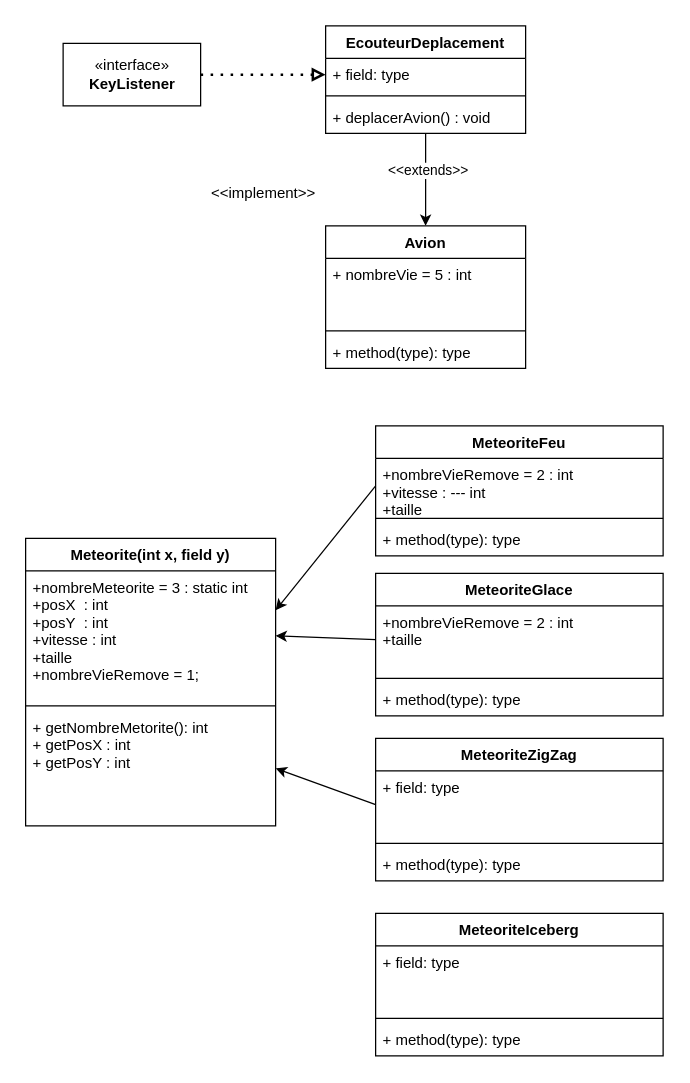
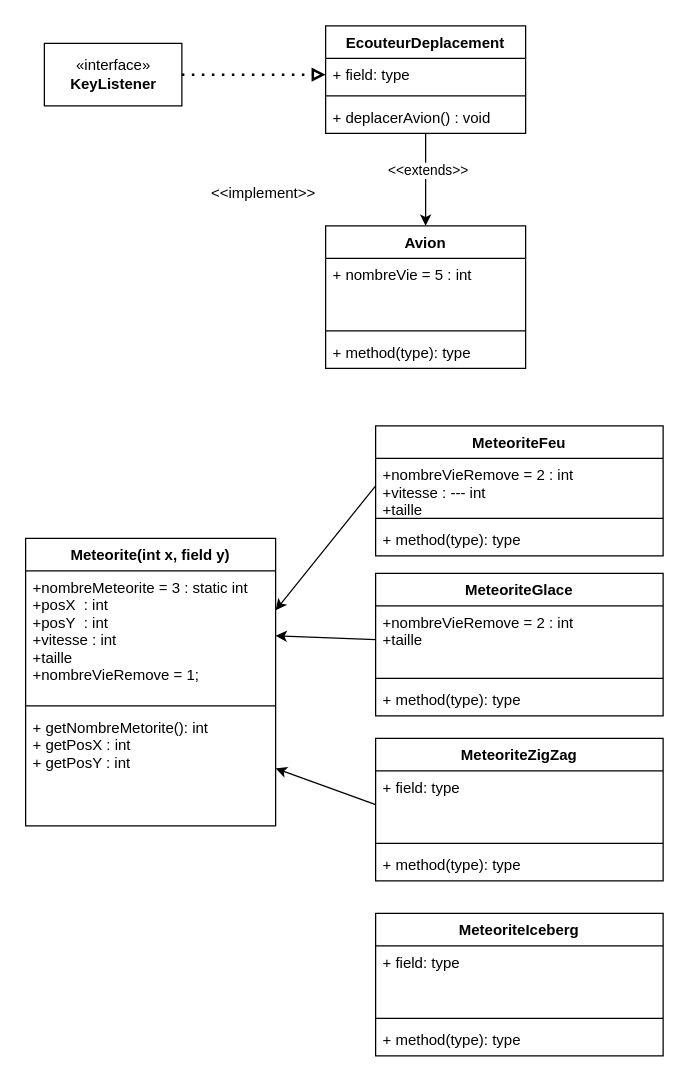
- <mxCell id="16" value="«interface»&lt;br&gt;&lt;b&gt;KeyListener&lt;/b&gt;" style="html=1;" parent="1" vertex="1"><mxGeometry x="50" y="34" width="110" height="50" as="geometry" /></mxCell>
+ <mxCell id="16" value="«interface»&lt;br&gt;&lt;b&gt;KeyListener&lt;/b&gt;" style="html=1;" parent="1" vertex="1"><mxGeometry x="35" y="34" width="110" height="50" as="geometry" /></mxCell>
